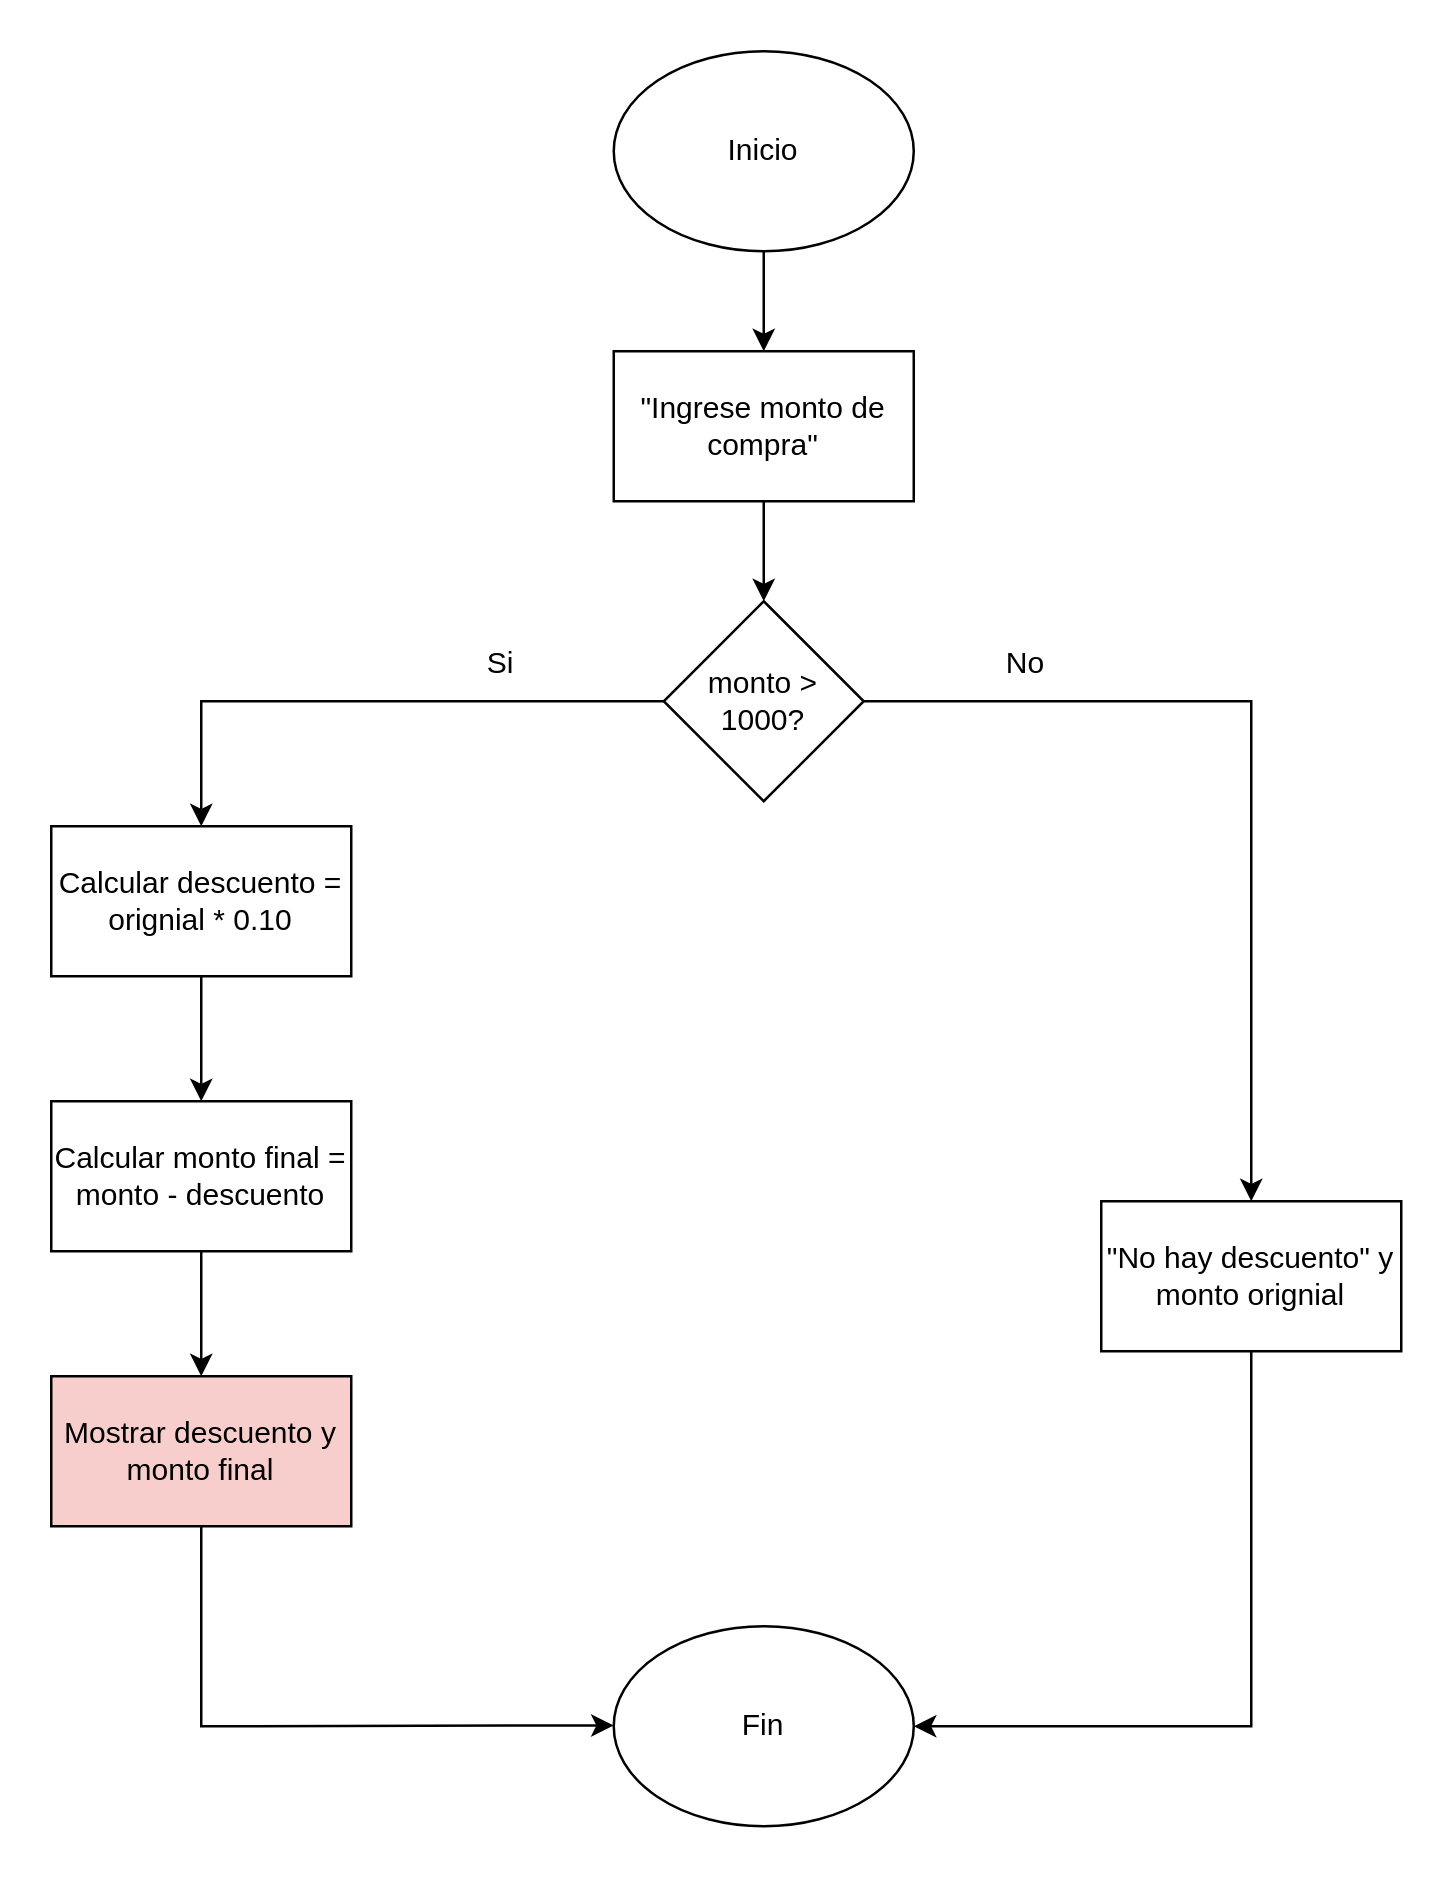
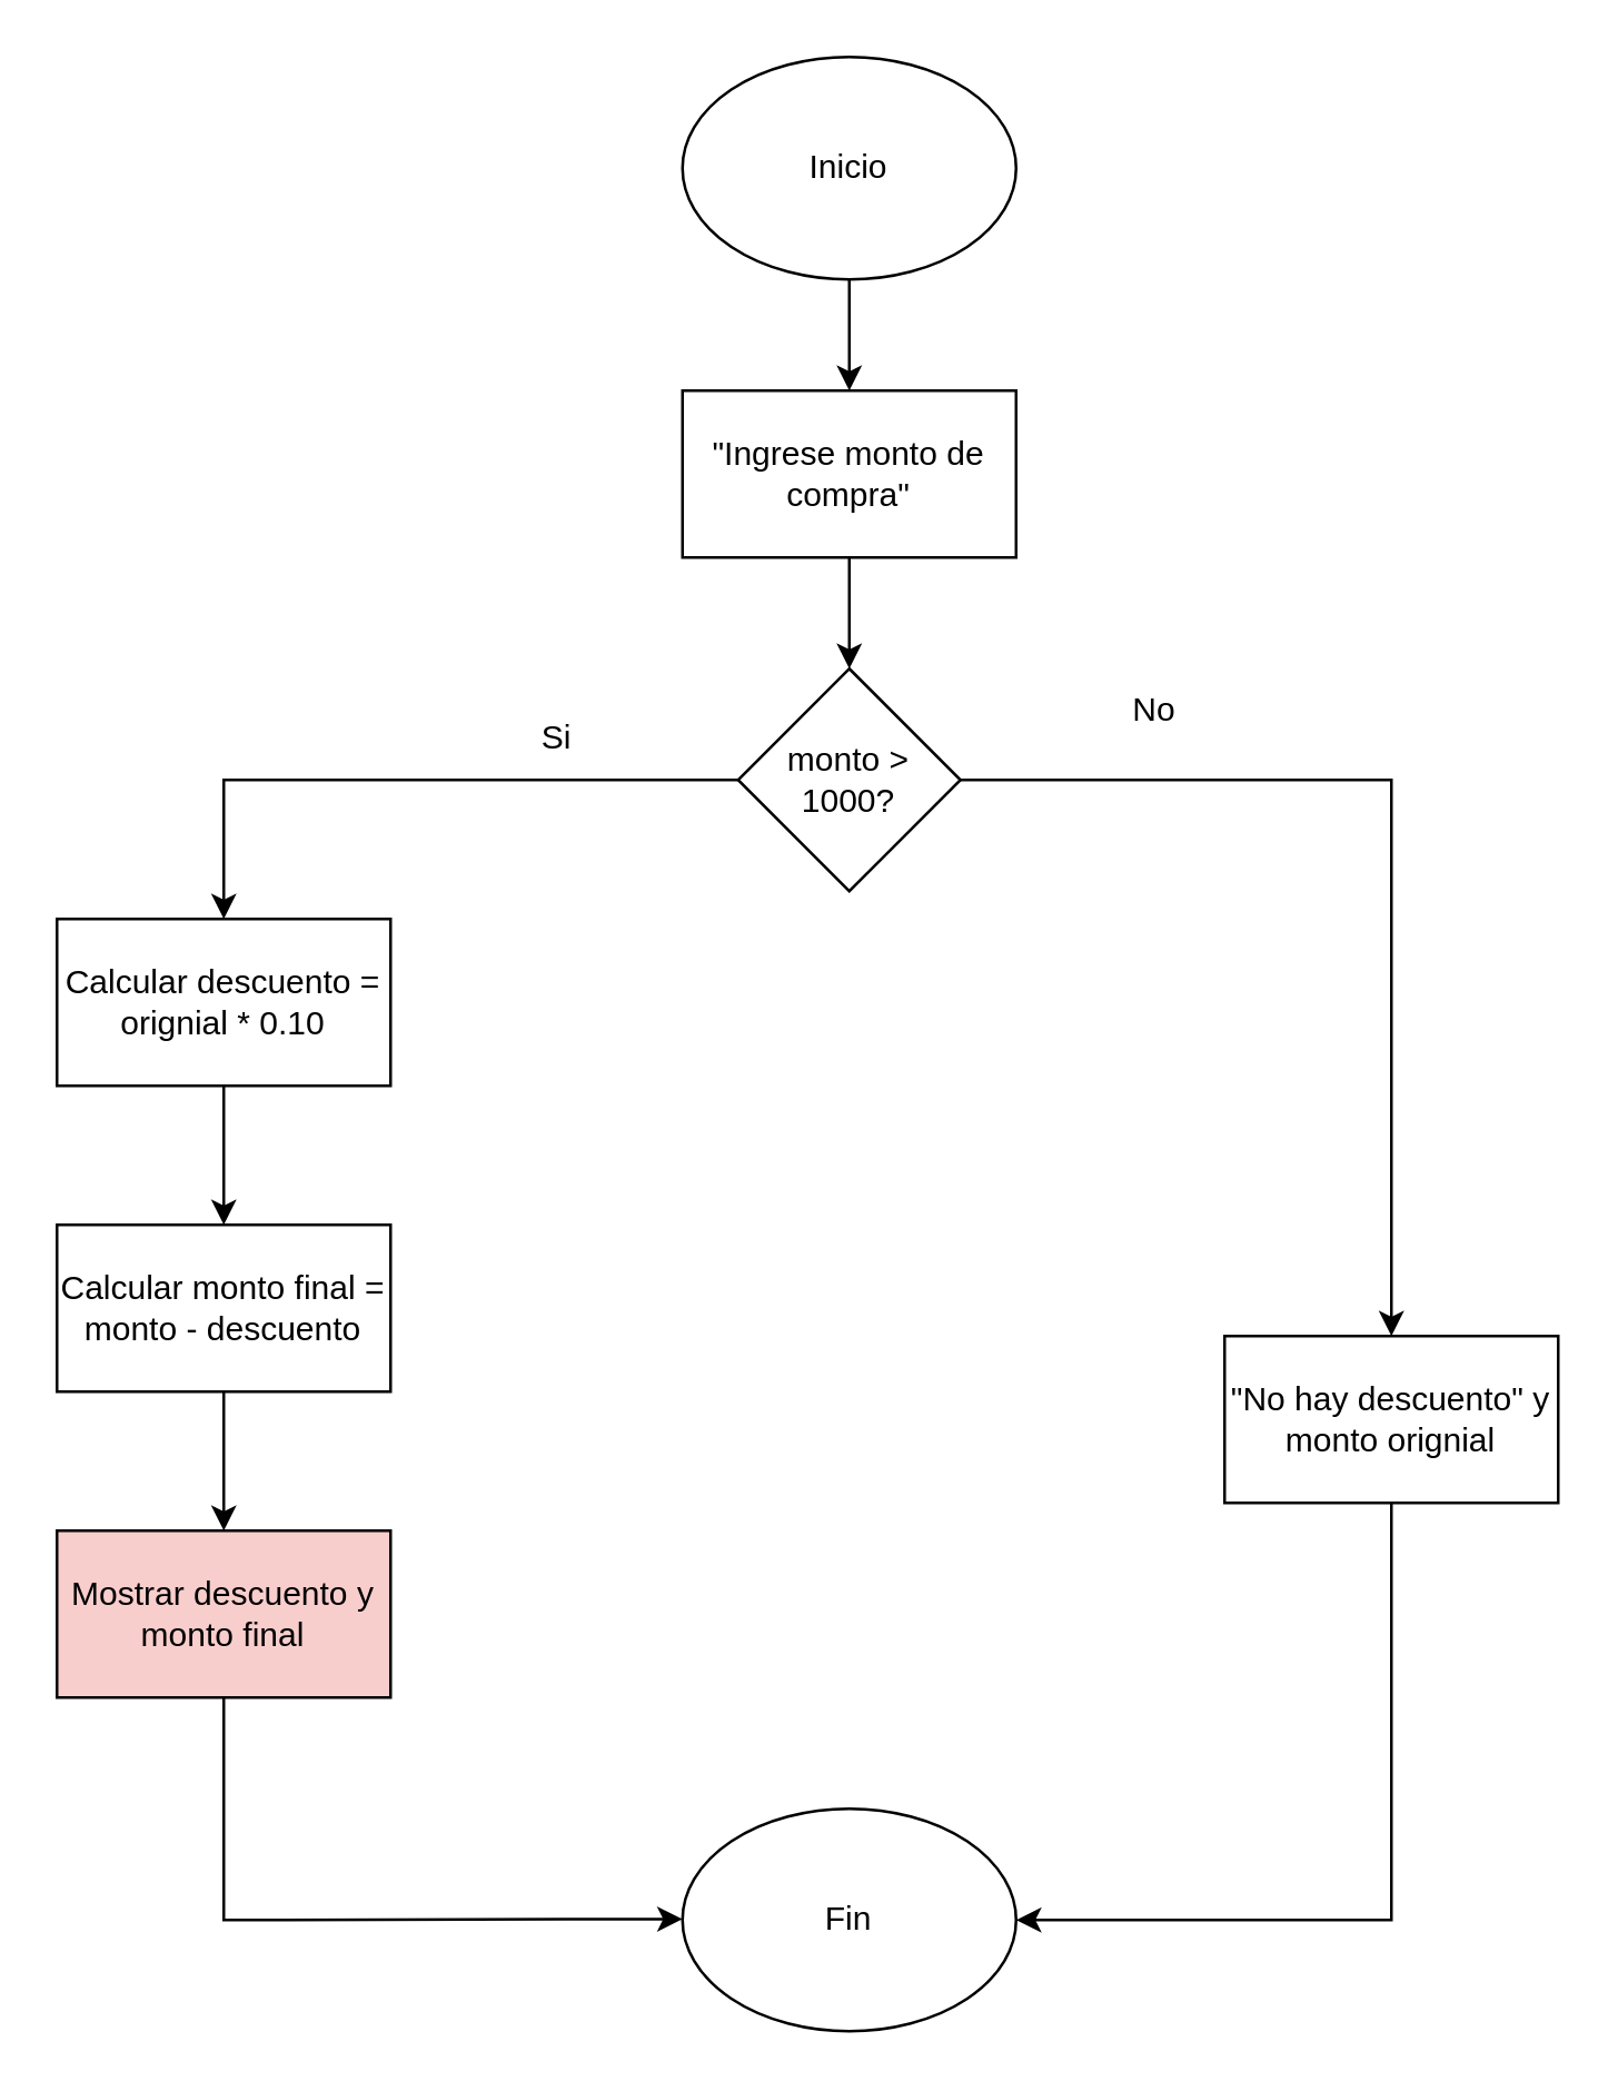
- <mxCell id="19" value="No" style="text;html=1;align=center;verticalAlign=middle;whiteSpace=wrap;rounded=0;" vertex="1" parent="1"><mxGeometry x="380" y="250" width="60" height="30" as="geometry" /></mxCell>
+ <mxCell id="19" value="No" style="text;html=1;align=center;verticalAlign=middle;whiteSpace=wrap;rounded=0;" vertex="1" parent="1"><mxGeometry x="385" y="240" width="60" height="30" as="geometry" /></mxCell>
